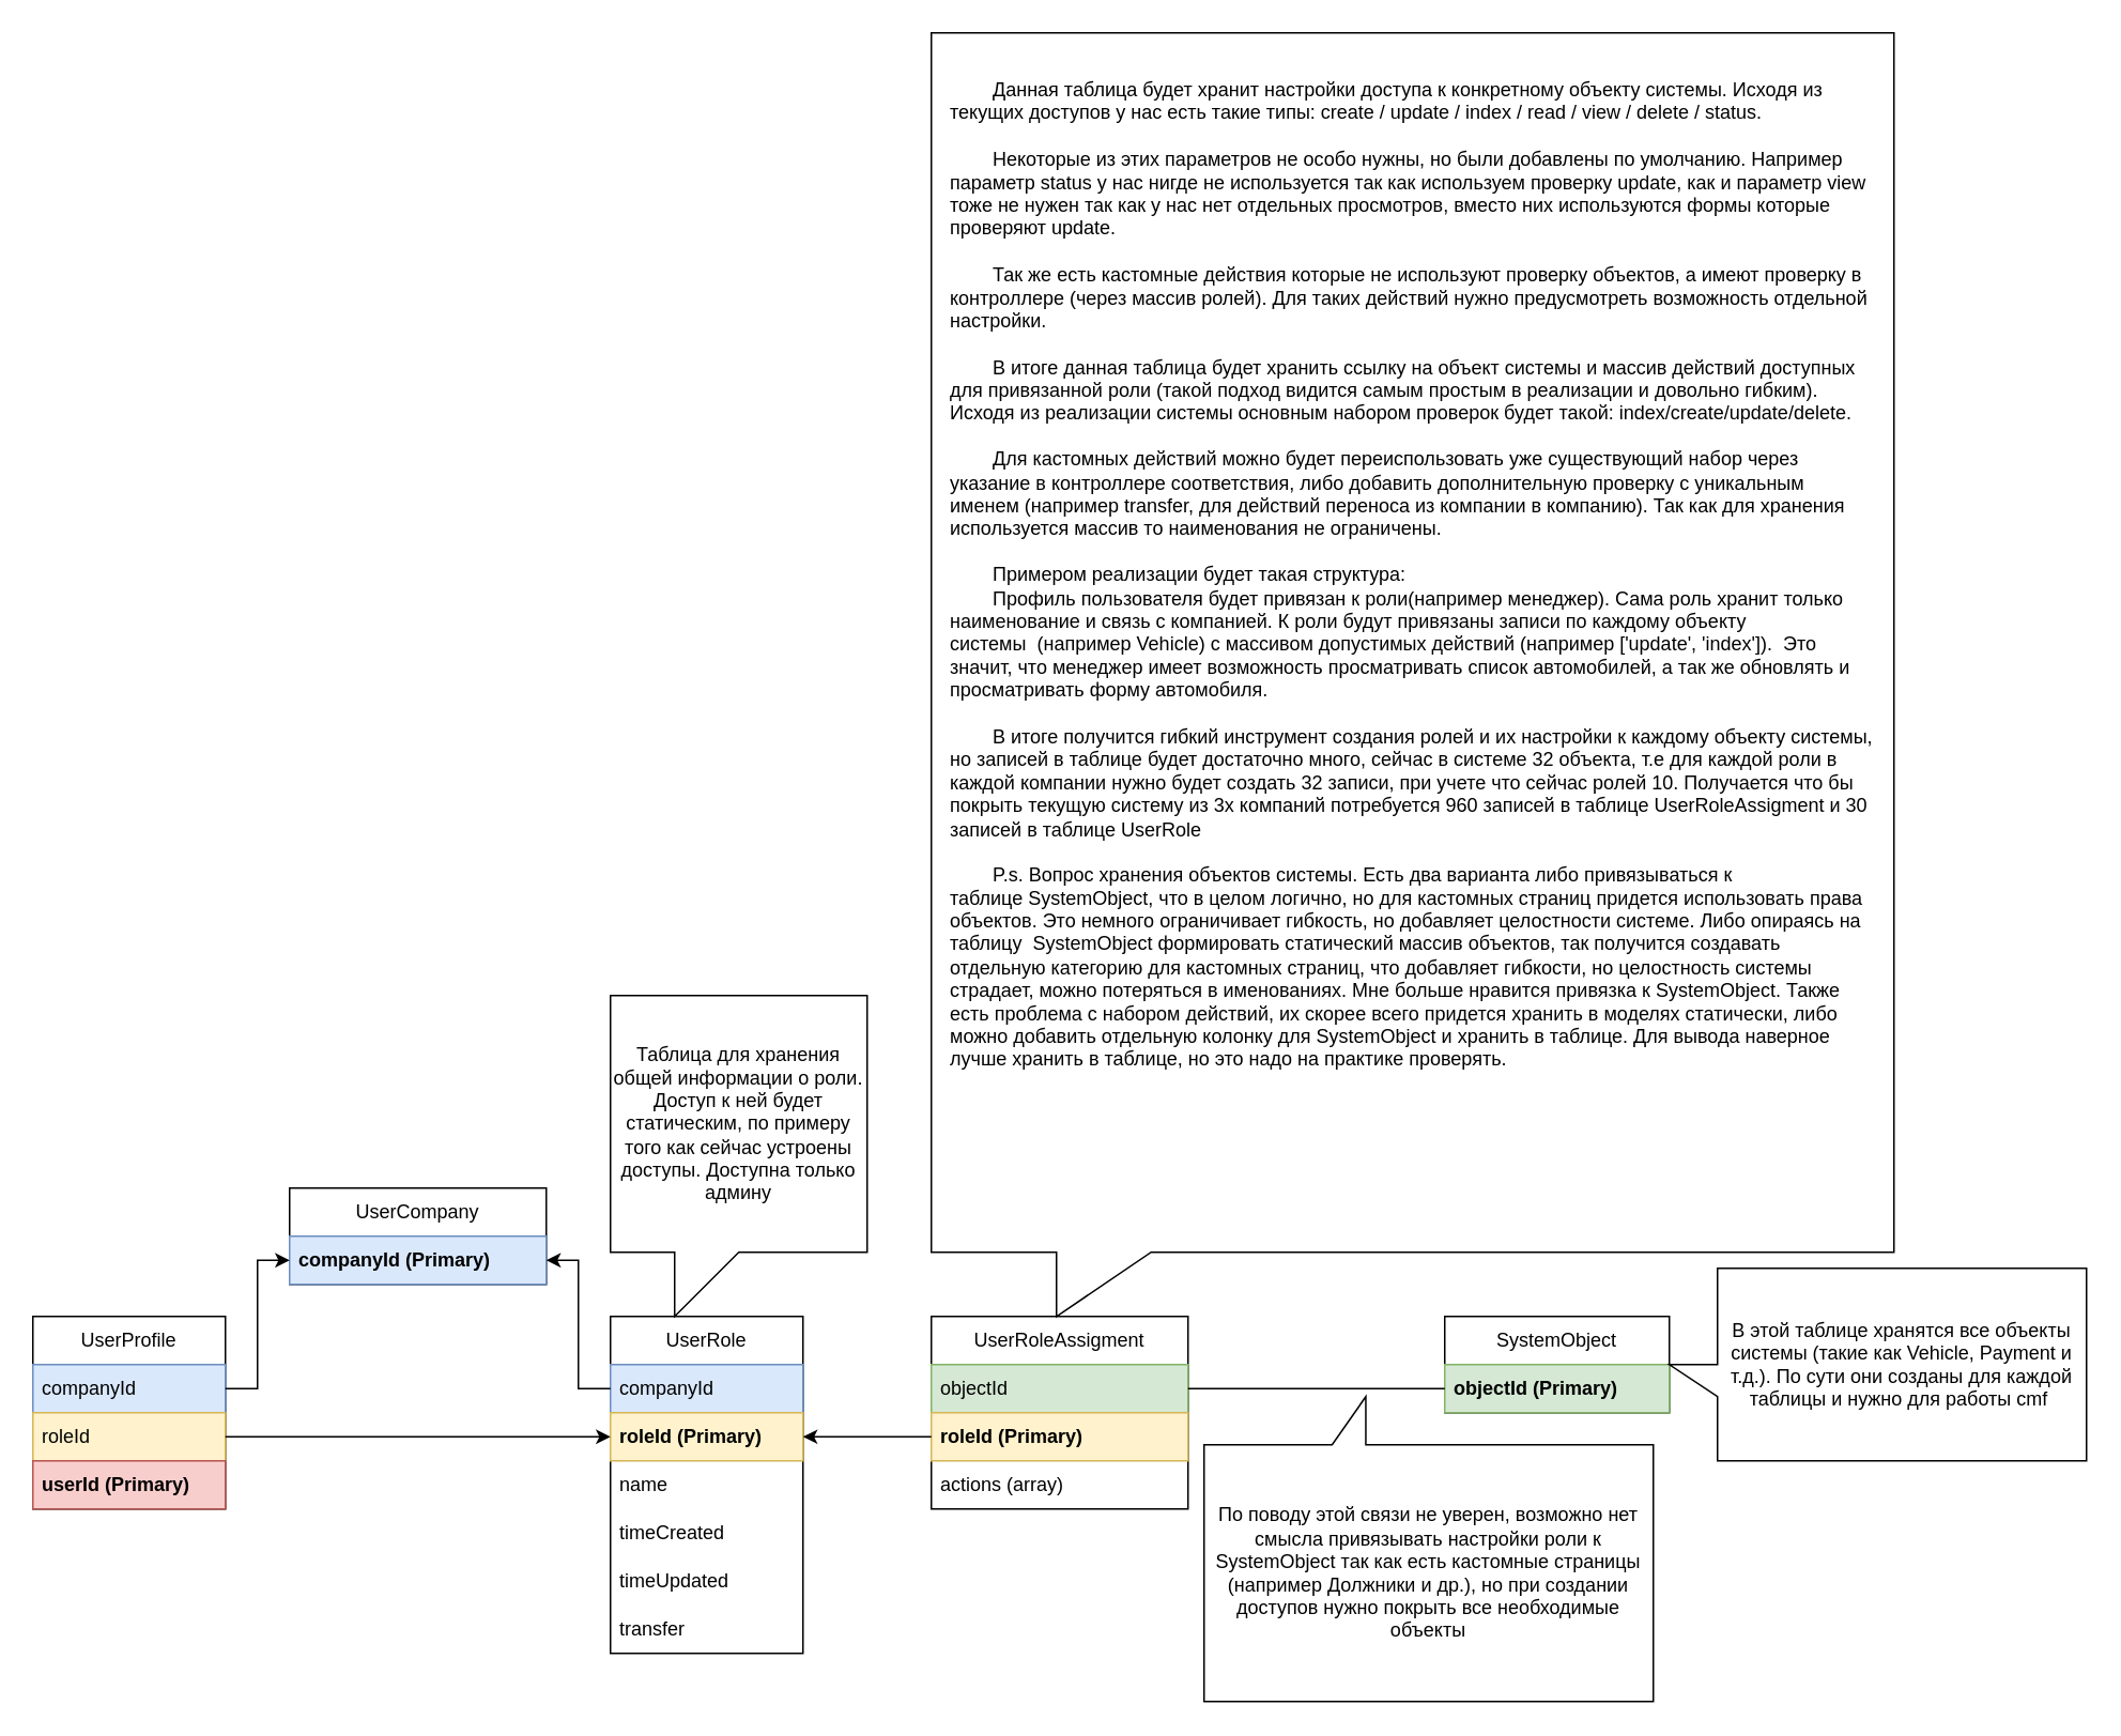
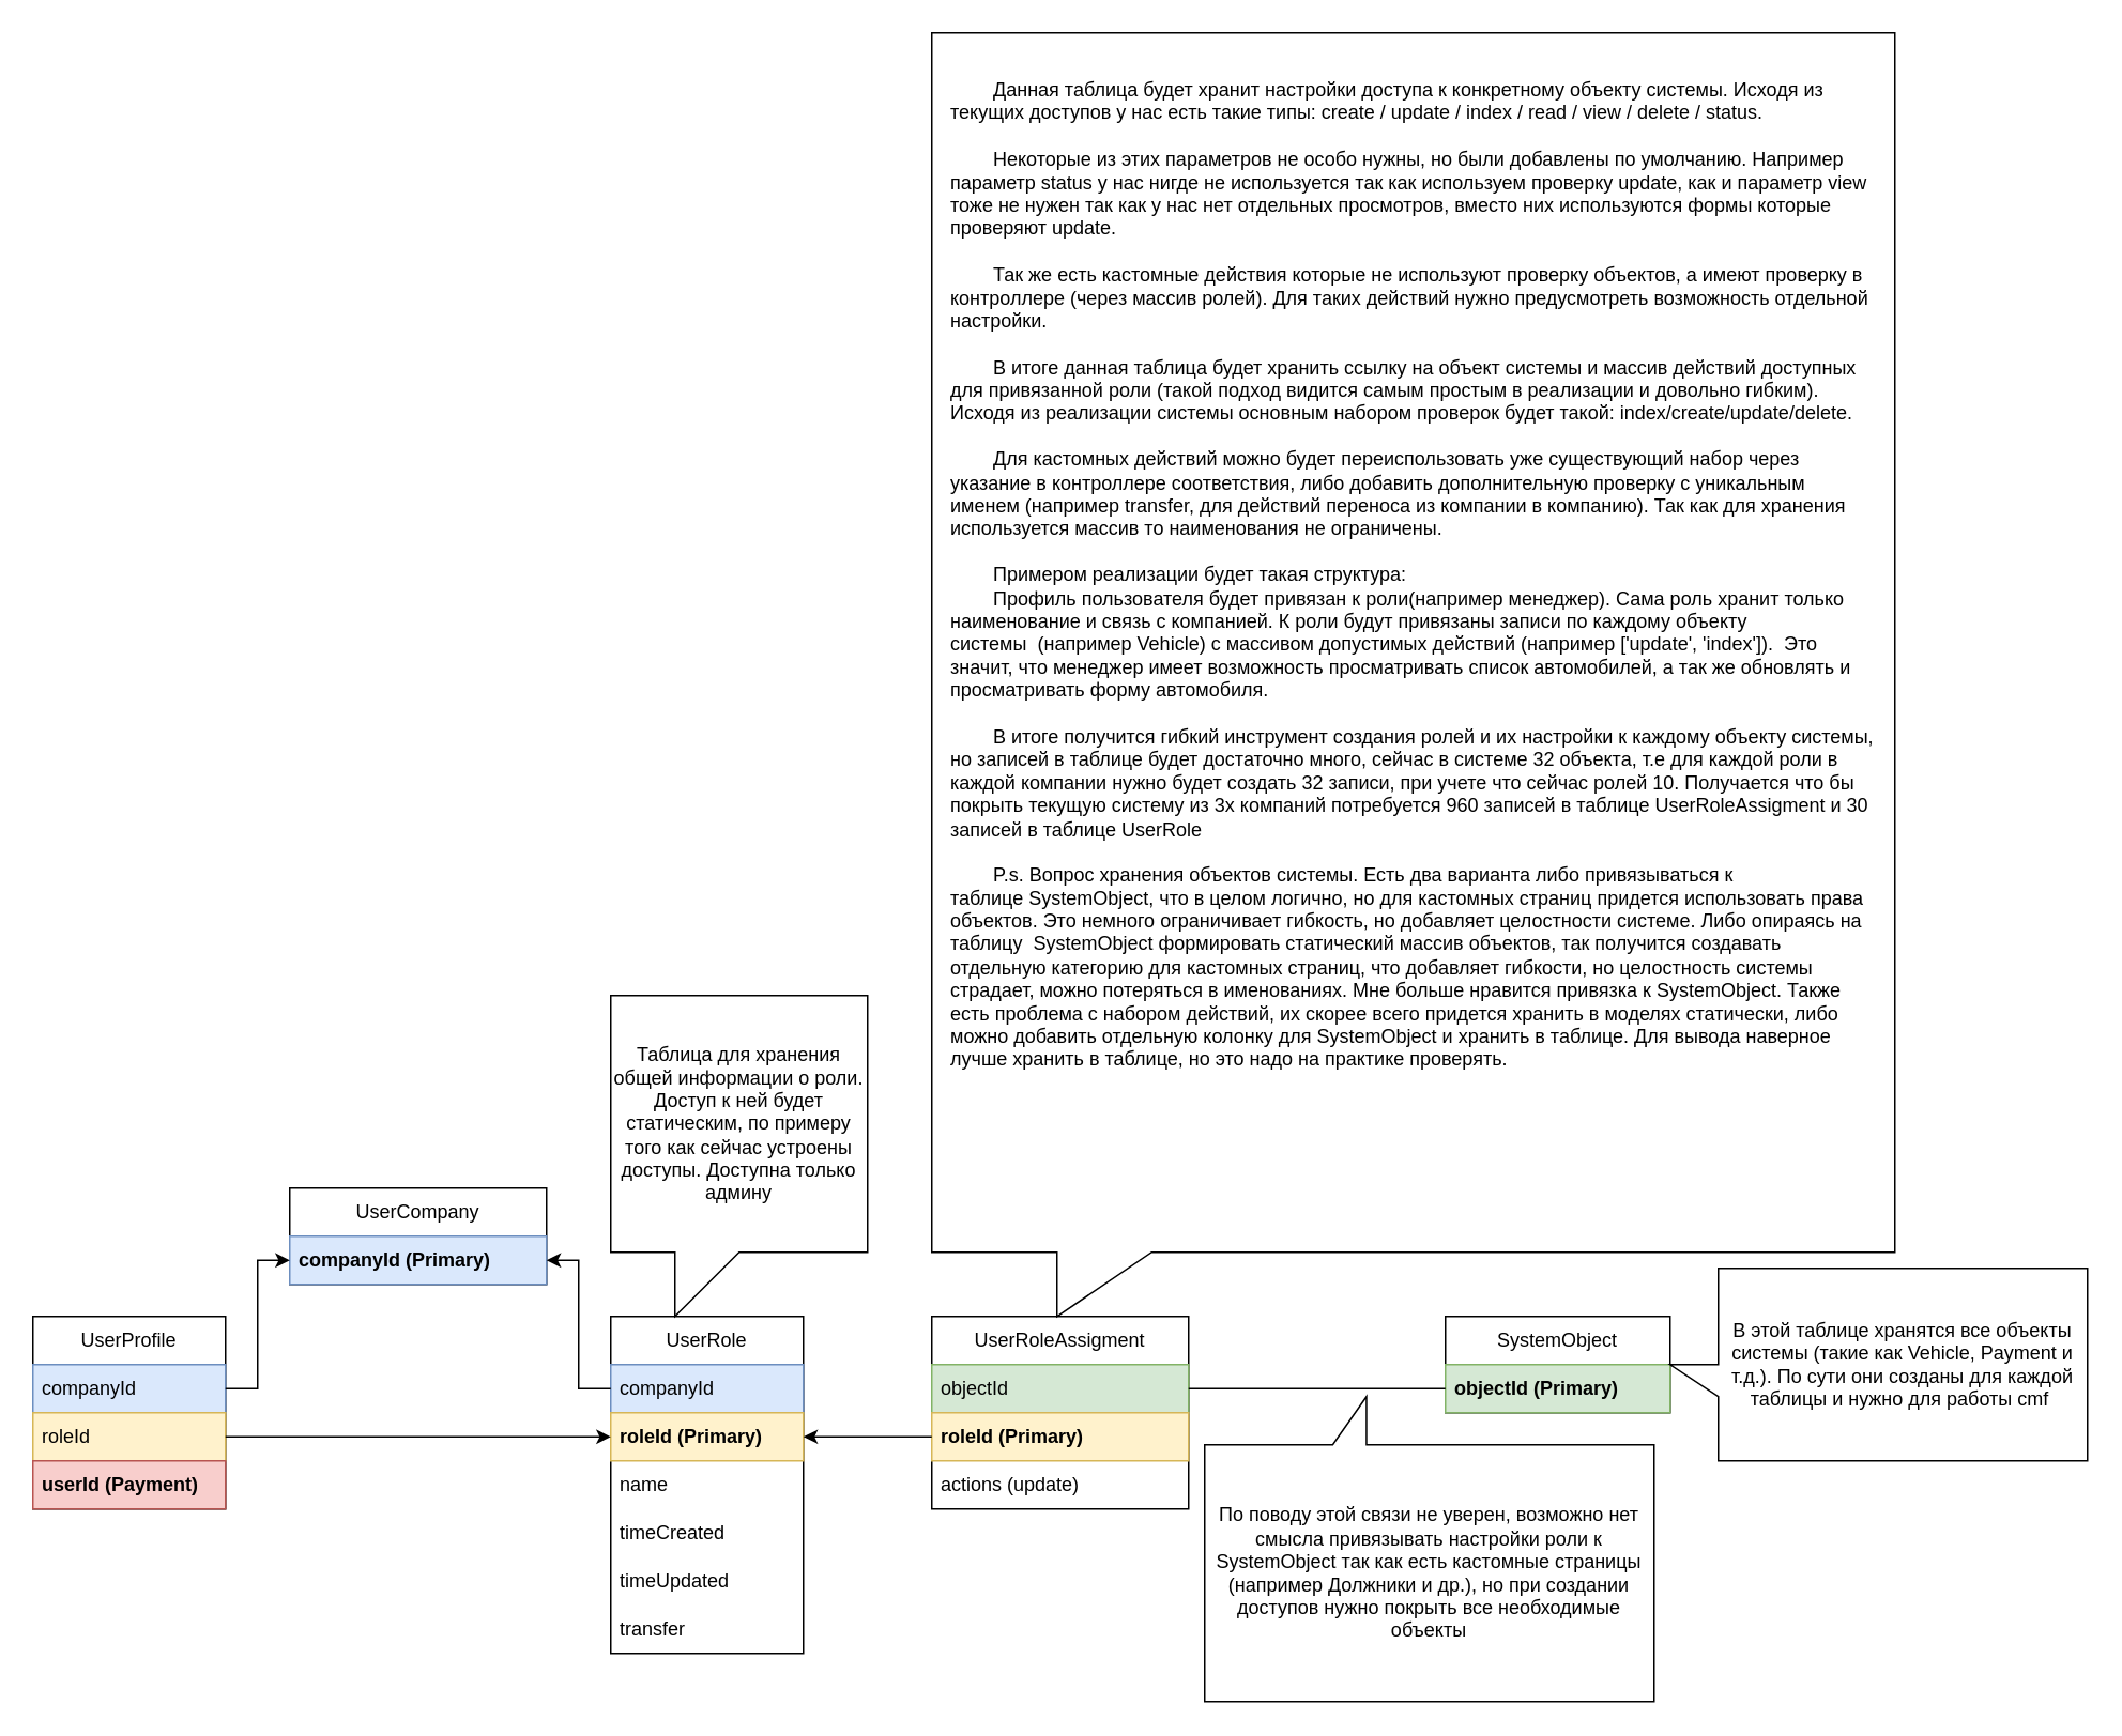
- <mxCell id="7" value="userId (Primary)" style="text;strokeColor=#b85450;fillColor=#f8cecc;align=left;verticalAlign=middle;spacingLeft=4;spacingRight=4;overflow=hidden;points=[[0,0.5],[1,0.5]];portConstraint=eastwest;rotatable=0;whiteSpace=wrap;html=1;fontStyle=1" vertex="1" parent="4"><mxGeometry y="90" width="120" height="30" as="geometry" /></mxCell>
+ <mxCell id="7" value="userId (Payment)" style="text;strokeColor=#b85450;fillColor=#f8cecc;align=left;verticalAlign=middle;spacingLeft=4;spacingRight=4;overflow=hidden;points=[[0,0.5],[1,0.5]];portConstraint=eastwest;rotatable=0;whiteSpace=wrap;html=1;fontStyle=1" vertex="1" parent="4"><mxGeometry y="90" width="120" height="30" as="geometry" /></mxCell>
- <mxCell id="21" value="actions (array)" style="text;strokeColor=none;fillColor=none;align=left;verticalAlign=middle;spacingLeft=4;spacingRight=4;overflow=hidden;points=[[0,0.5],[1,0.5]];portConstraint=eastwest;rotatable=0;whiteSpace=wrap;html=1;" vertex="1" parent="18"><mxGeometry y="90" width="160" height="30" as="geometry" /></mxCell>
+ <mxCell id="21" value="actions (update)" style="text;strokeColor=none;fillColor=none;align=left;verticalAlign=middle;spacingLeft=4;spacingRight=4;overflow=hidden;points=[[0,0.5],[1,0.5]];portConstraint=eastwest;rotatable=0;whiteSpace=wrap;html=1;" vertex="1" parent="18"><mxGeometry y="90" width="160" height="30" as="geometry" /></mxCell>
